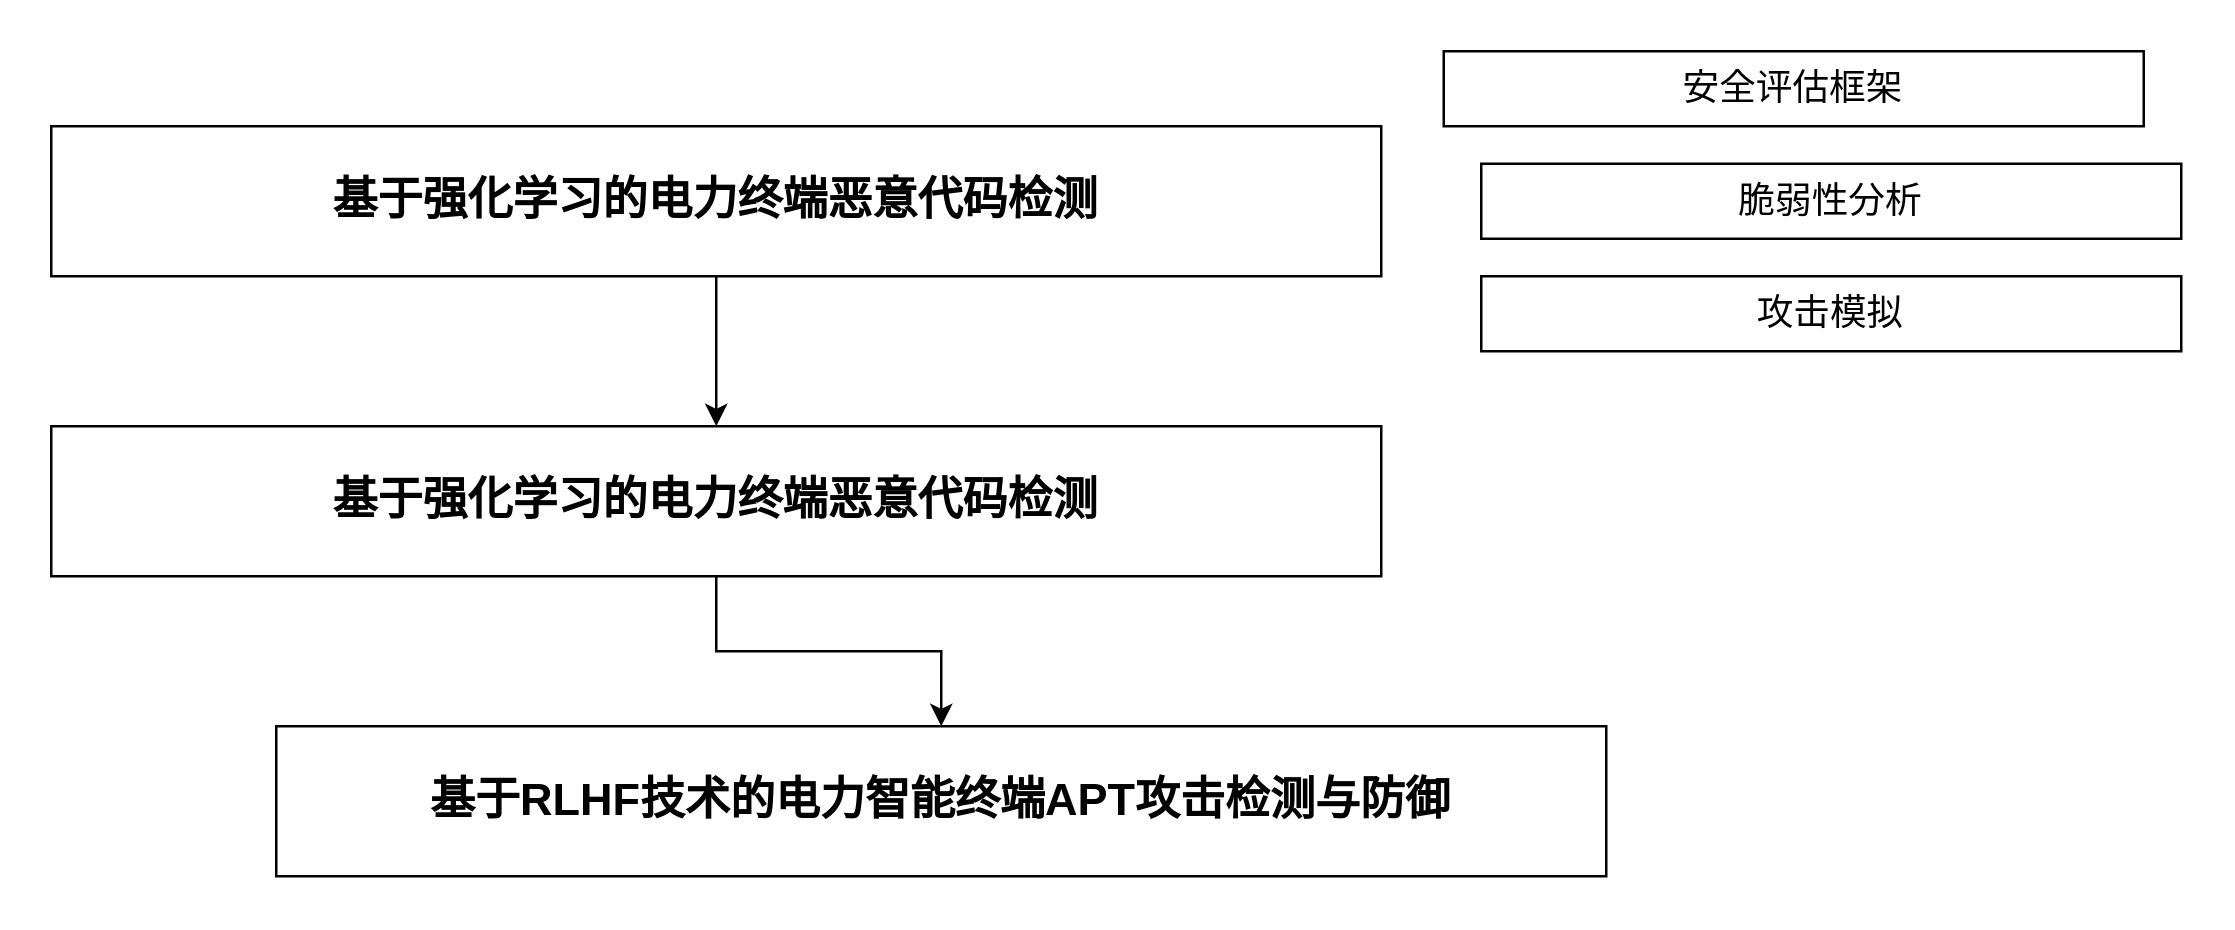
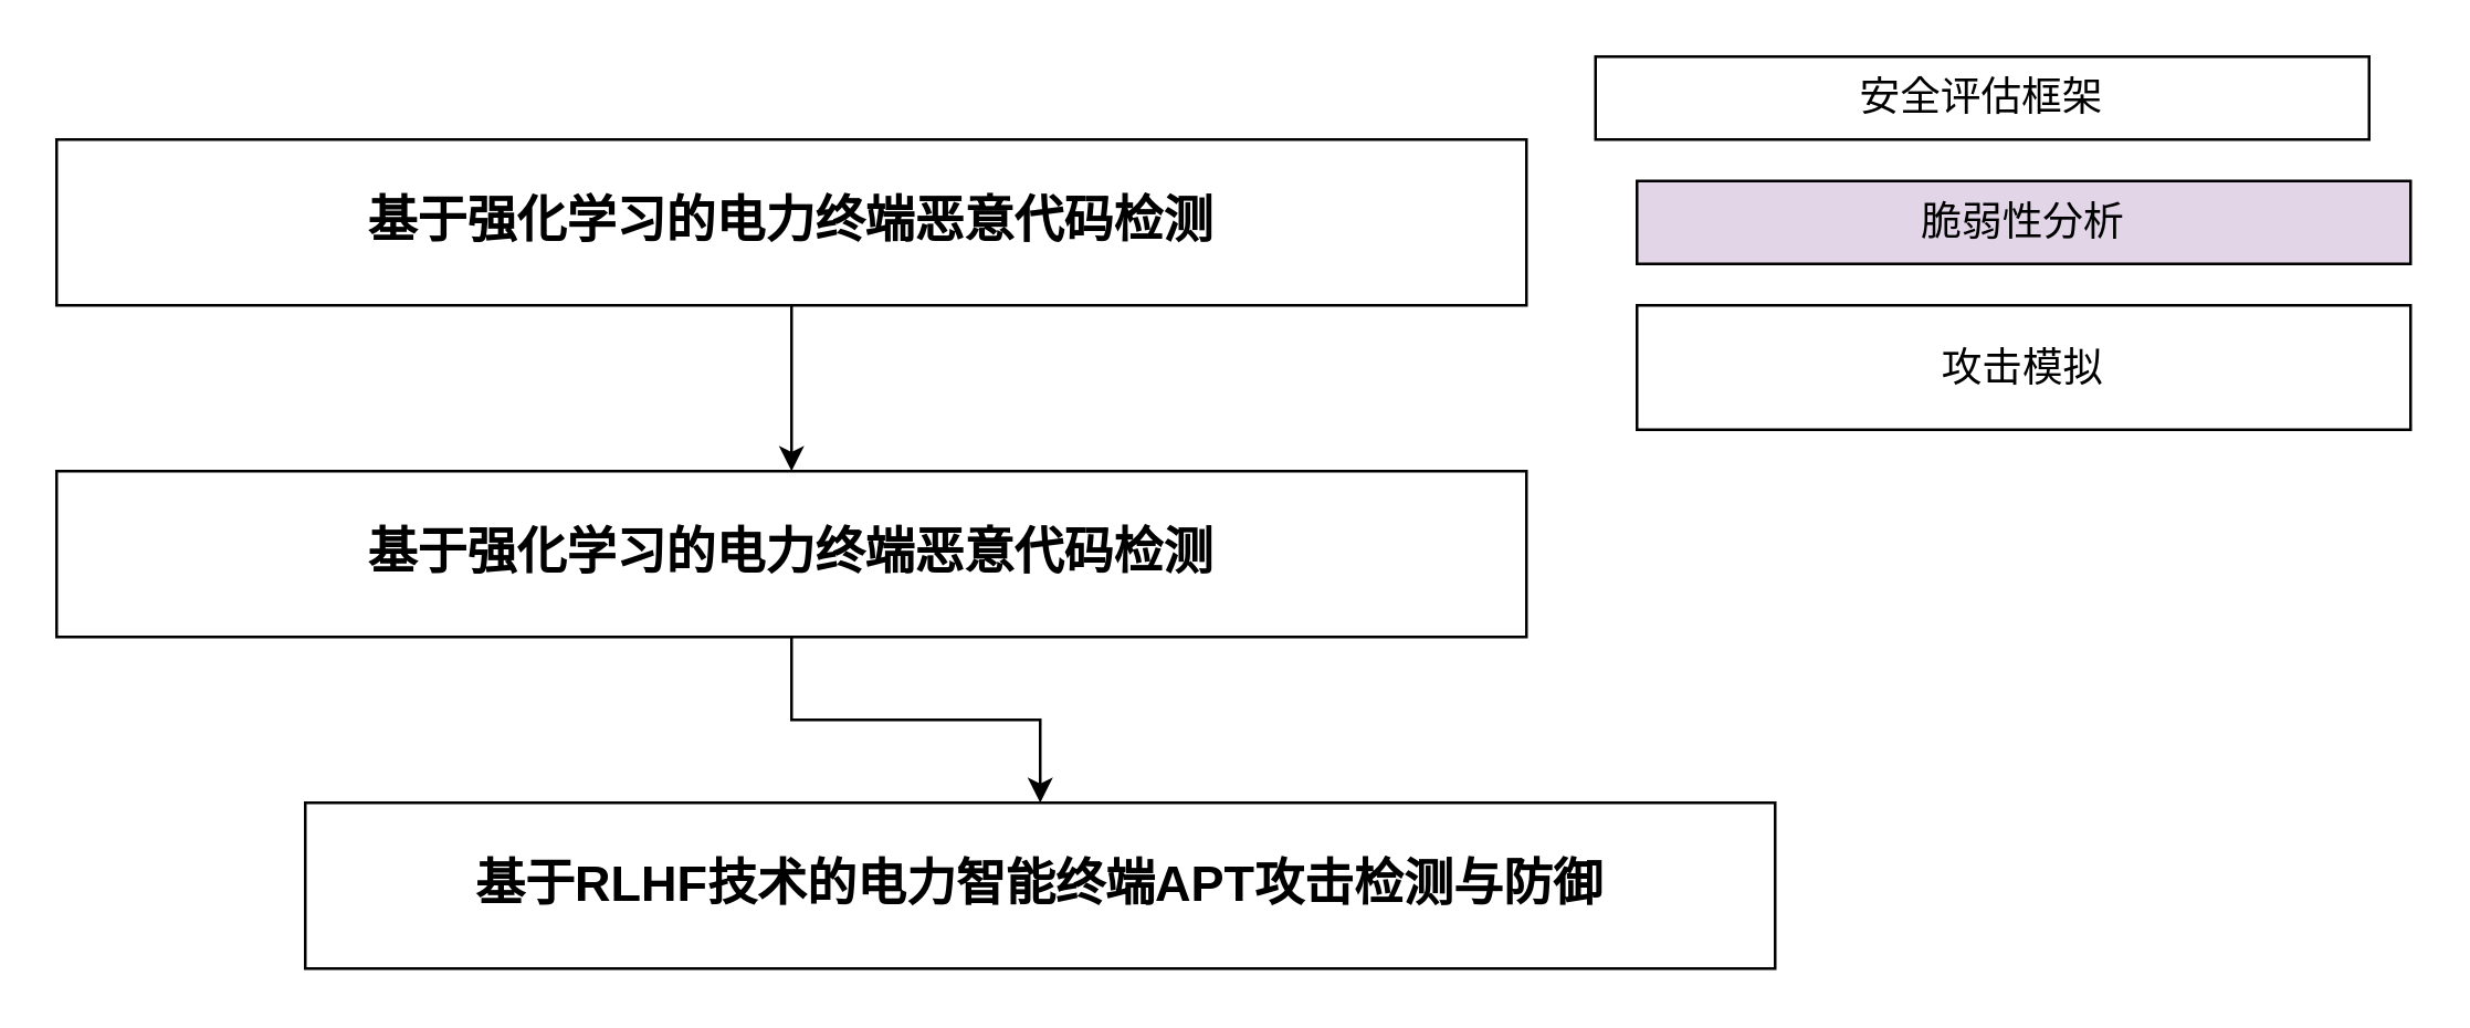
- <mxCell id="8" value="&lt;span style=&quot;font-size:11.0pt;mso-bidi-font-size:12.0pt;&lt;br/&gt;line-height:150%;font-family:等线;mso-ascii-theme-font:minor-latin;mso-fareast-theme-font:&lt;br/&gt;minor-fareast;mso-hansi-theme-font:minor-latin;mso-bidi-font-family:&amp;quot;Times New Roman&amp;quot;;&lt;br/&gt;mso-bidi-theme-font:minor-bidi;mso-ansi-language:EN-US;mso-fareast-language:&lt;br/&gt;ZH-CN;mso-bidi-language:AR-SA&quot;&gt;脆弱性分析&lt;/span&gt;" style="rounded=0;whiteSpace=wrap;html=1;" vertex="1" parent="1"><mxGeometry x="592" y="65" width="280" height="30" as="geometry" /></mxCell>
+ <mxCell id="8" value="&lt;span style=&quot;font-size:11.0pt;mso-bidi-font-size:12.0pt;&lt;br/&gt;line-height:150%;font-family:等线;mso-ascii-theme-font:minor-latin;mso-fareast-theme-font:&lt;br/&gt;minor-fareast;mso-hansi-theme-font:minor-latin;mso-bidi-font-family:&amp;quot;Times New Roman&amp;quot;;&lt;br/&gt;mso-bidi-theme-font:minor-bidi;mso-ansi-language:EN-US;mso-fareast-language:&lt;br/&gt;ZH-CN;mso-bidi-language:AR-SA&quot;&gt;脆弱性分析&lt;/span&gt;" style="rounded=0;whiteSpace=wrap;html=1;fillColor=#e1d5e7;" vertex="1" parent="1"><mxGeometry x="592" y="65" width="280" height="30" as="geometry" /></mxCell>
- <mxCell id="9" value="&lt;span style=&quot;font-size:11.0pt;mso-bidi-font-size:12.0pt;&lt;br/&gt;line-height:150%;font-family:等线;mso-ascii-theme-font:minor-latin;mso-fareast-theme-font:&lt;br/&gt;minor-fareast;mso-hansi-theme-font:minor-latin;mso-bidi-font-family:&amp;quot;Times New Roman&amp;quot;;&lt;br/&gt;mso-bidi-theme-font:minor-bidi;mso-ansi-language:EN-US;mso-fareast-language:&lt;br/&gt;ZH-CN;mso-bidi-language:AR-SA&quot;&gt;攻击模拟&lt;/span&gt;" style="rounded=0;whiteSpace=wrap;html=1;" vertex="1" parent="1"><mxGeometry x="592" y="110" width="280" height="30" as="geometry" /></mxCell>
+ <mxCell id="9" value="&lt;span style=&quot;font-size:11.0pt;mso-bidi-font-size:12.0pt;&lt;br/&gt;line-height:150%;font-family:等线;mso-ascii-theme-font:minor-latin;mso-fareast-theme-font:&lt;br/&gt;minor-fareast;mso-hansi-theme-font:minor-latin;mso-bidi-font-family:&amp;quot;Times New Roman&amp;quot;;&lt;br/&gt;mso-bidi-theme-font:minor-bidi;mso-ansi-language:EN-US;mso-fareast-language:&lt;br/&gt;ZH-CN;mso-bidi-language:AR-SA&quot;&gt;攻击模拟&lt;/span&gt;" style="rounded=0;whiteSpace=wrap;html=1;" vertex="1" parent="1"><mxGeometry x="592" y="110" width="280" height="45" as="geometry" /></mxCell>
